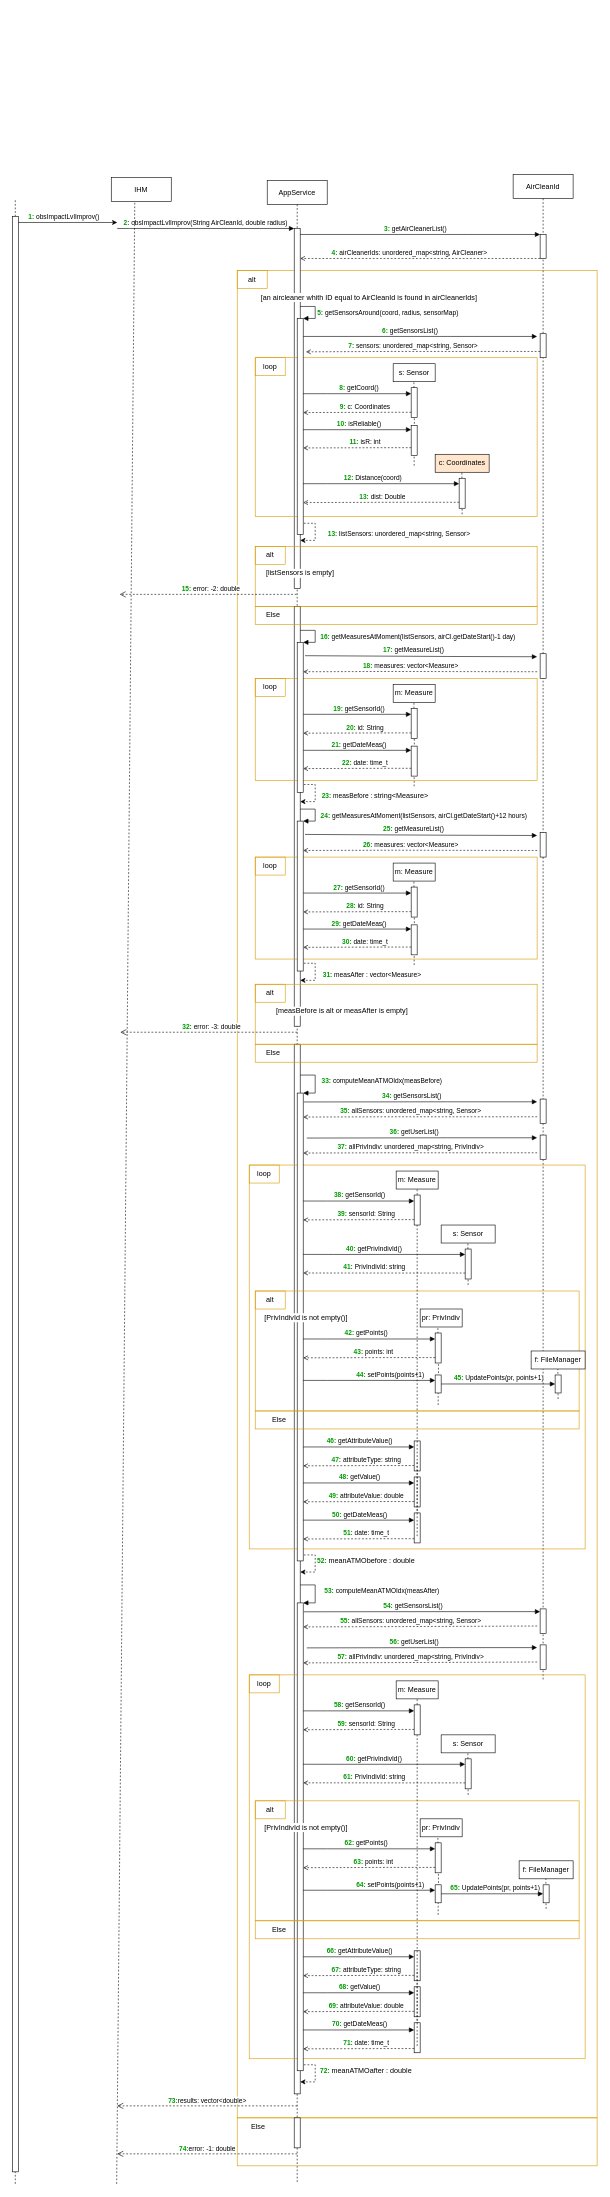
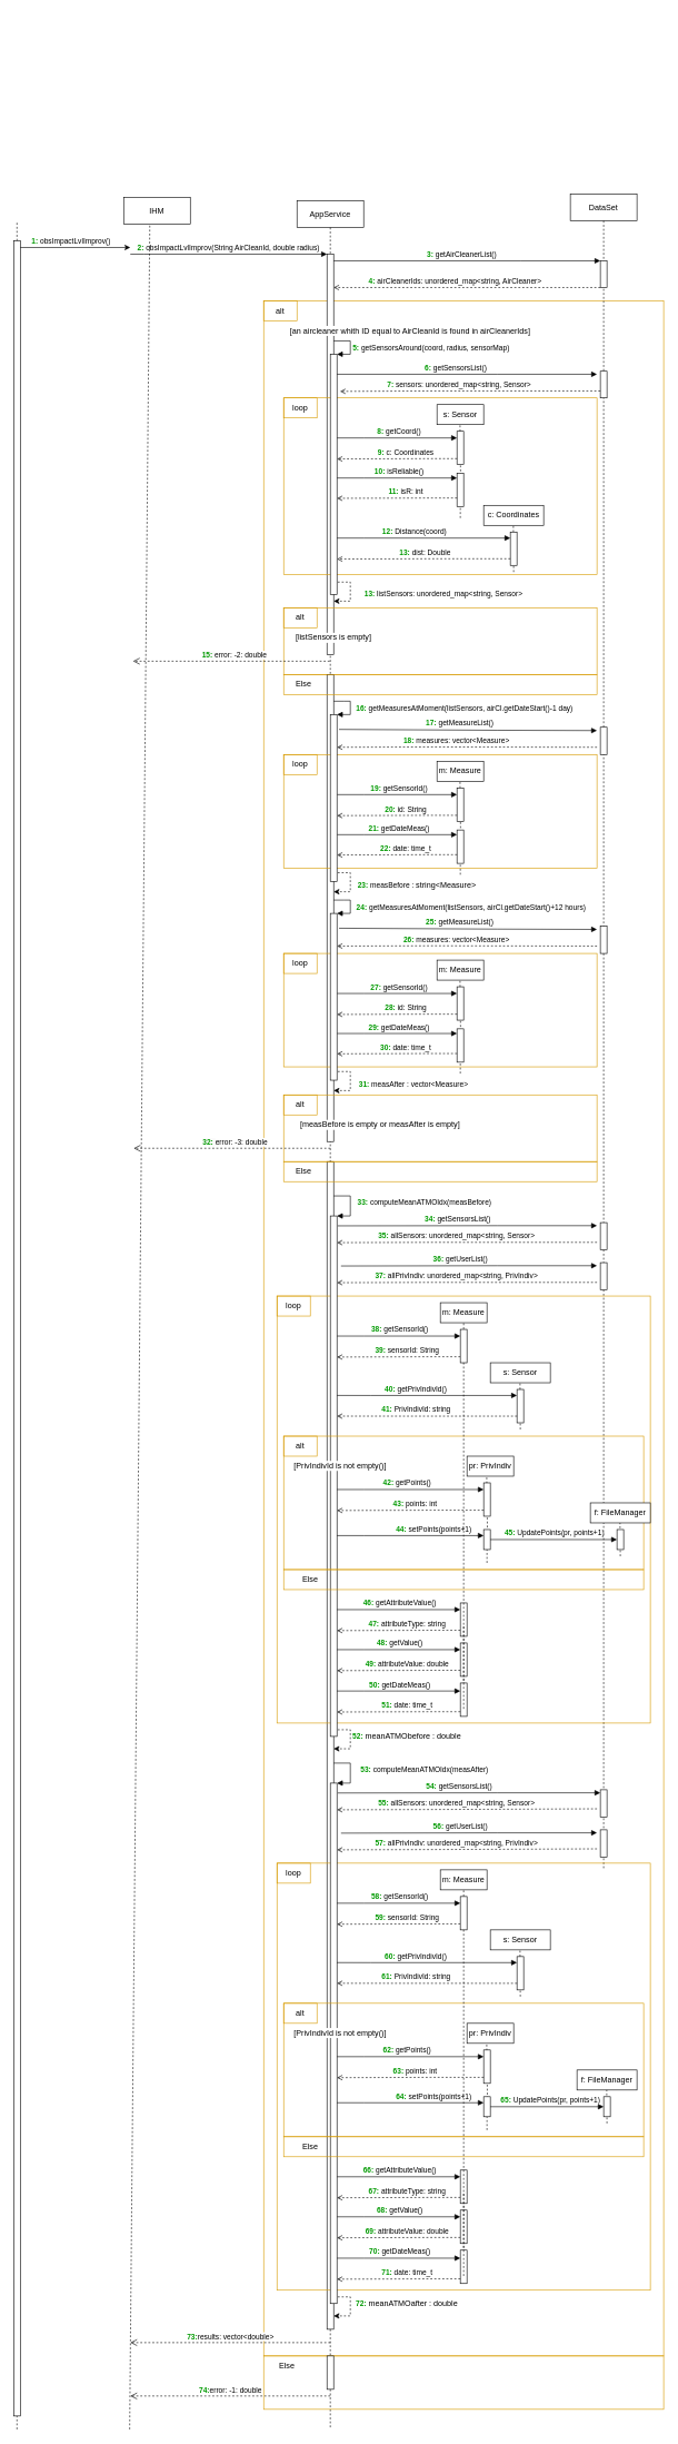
- <mxCell id="3" value="AirCleanId" style="shape=umlLifeline;perimeter=lifelinePerimeter;whiteSpace=wrap;html=1;container=0;dropTarget=0;collapsible=0;recursiveResize=0;outlineConnect=0;portConstraint=eastwest;newEdgeStyle={&quot;edgeStyle&quot;:&quot;elbowEdgeStyle&quot;,&quot;elbow&quot;:&quot;vertical&quot;,&quot;curved&quot;:0,&quot;rounded&quot;:0};" parent="1" vertex="1"><mxGeometry x="855" y="290" width="100" height="2510" as="geometry" /></mxCell>
+ <mxCell id="3" value="DataSet" style="shape=umlLifeline;perimeter=lifelinePerimeter;whiteSpace=wrap;html=1;container=0;dropTarget=0;collapsible=0;recursiveResize=0;outlineConnect=0;portConstraint=eastwest;newEdgeStyle={&quot;edgeStyle&quot;:&quot;elbowEdgeStyle&quot;,&quot;elbow&quot;:&quot;vertical&quot;,&quot;curved&quot;:0,&quot;rounded&quot;:0};" parent="1" vertex="1"><mxGeometry x="855" y="290" width="100" height="2510" as="geometry" /></mxCell>
- <mxCell id="109" value="c: Coordinates" style="rounded=0;whiteSpace=wrap;html=1;fillColor=#ffe6cc;" parent="1" vertex="1"><mxGeometry x="725" y="756.45" width="90" height="30" as="geometry" /></mxCell>
+ <mxCell id="109" value="c: Coordinates" style="rounded=0;whiteSpace=wrap;html=1;" parent="1" vertex="1"><mxGeometry x="725" y="756.45" width="90" height="30" as="geometry" /></mxCell>
- <mxCell id="181" value="[measBefore&amp;nbsp;is alt or&amp;nbsp;measAfter&amp;nbsp;is empty]" style="text;html=1;strokeColor=none;fillColor=none;align=center;verticalAlign=middle;whiteSpace=wrap;rounded=0;labelBackgroundColor=default;" parent="1" vertex="1"><mxGeometry x="435" y="1670" width="270" height="30" as="geometry" /></mxCell>
+ <mxCell id="181" value="[measBefore&amp;nbsp;is empty or&amp;nbsp;measAfter&amp;nbsp;is empty]" style="text;html=1;strokeColor=none;fillColor=none;align=center;verticalAlign=middle;whiteSpace=wrap;rounded=0;labelBackgroundColor=default;" parent="1" vertex="1"><mxGeometry x="435" y="1670" width="270" height="30" as="geometry" /></mxCell>
